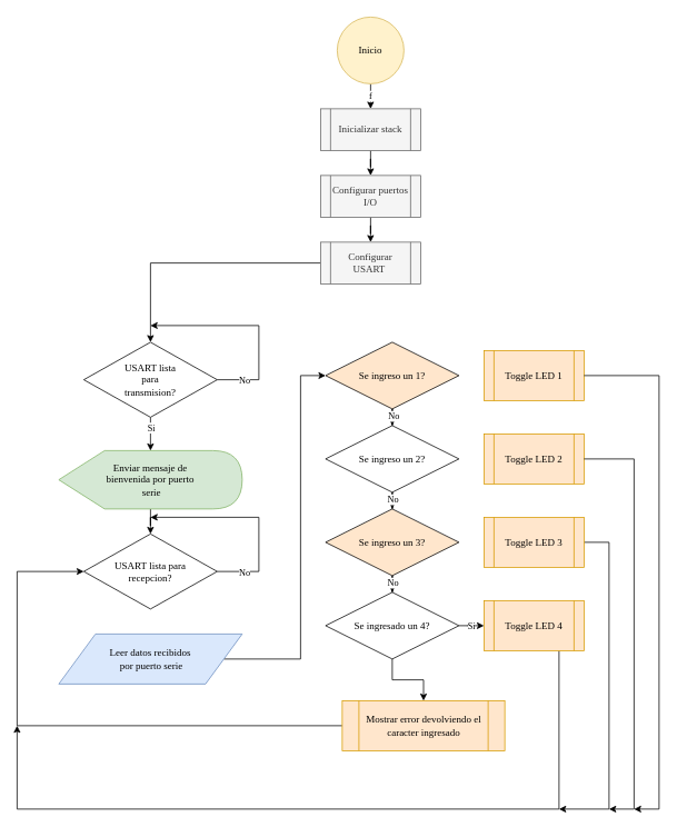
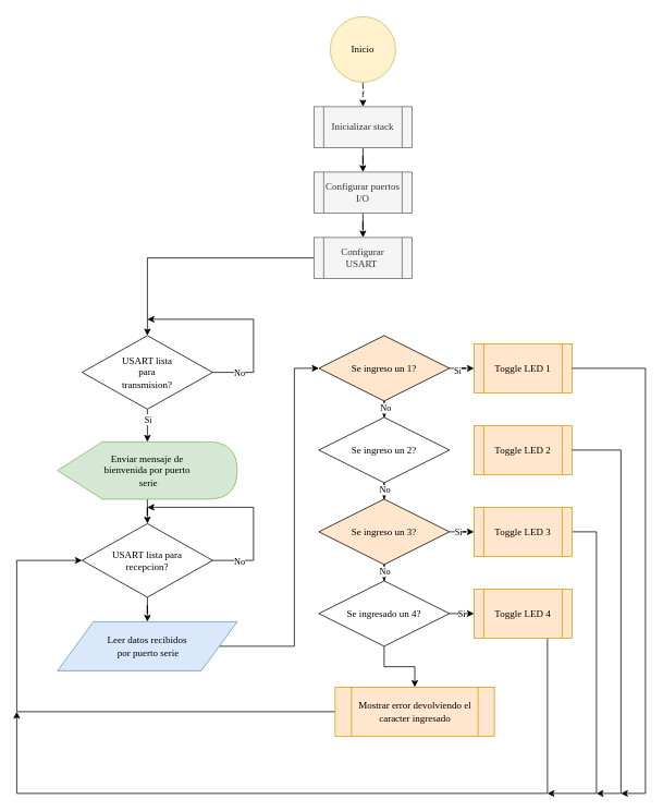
+ <mxCell id="23" value="" style="edgeStyle=orthogonalEdgeStyle;rounded=0;orthogonalLoop=1;jettySize=auto;html=1;fontFamily=Fira Code;" edge="1" parent="1" source="27" target="28"><mxGeometry relative="1" as="geometry" /></mxCell>
+ <mxCell id="24" value="Si&lt;br&gt;" style="edgeLabel;html=1;align=center;verticalAlign=middle;resizable=0;points=[];fontFamily=Fira Code;" vertex="1" connectable="0" parent="23"><mxGeometry x="0.2" y="2" relative="1" as="geometry"><mxPoint x="-1" y="4" as="offset" /></mxGeometry></mxCell>
+ <mxCell id="35" value="" style="edgeStyle=orthogonalEdgeStyle;rounded=0;orthogonalLoop=1;jettySize=auto;html=1;fontFamily=Fira Code;" edge="1" parent="1" source="37" target="39"><mxGeometry relative="1" as="geometry" /></mxCell>
+ <mxCell id="36" value="Si&lt;br&gt;" style="edgeLabel;html=1;align=center;verticalAlign=middle;resizable=0;points=[];fontFamily=Fira Code;" vertex="1" connectable="0" parent="35"><mxGeometry x="0.2" relative="1" as="geometry"><mxPoint as="offset" /></mxGeometry></mxCell>
+ <mxCell id="19" value="" style="edgeStyle=orthogonalEdgeStyle;rounded=0;orthogonalLoop=1;jettySize=auto;html=1;fontFamily=Fira Code;" edge="1" parent="1" source="20" target="13"><mxGeometry relative="1" as="geometry" /></mxCell>
